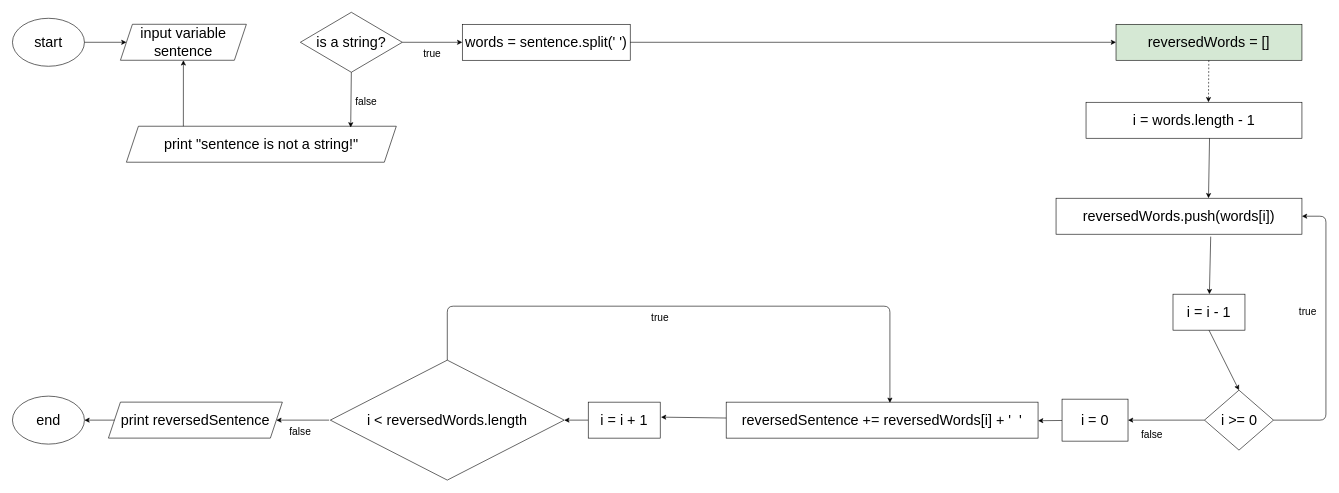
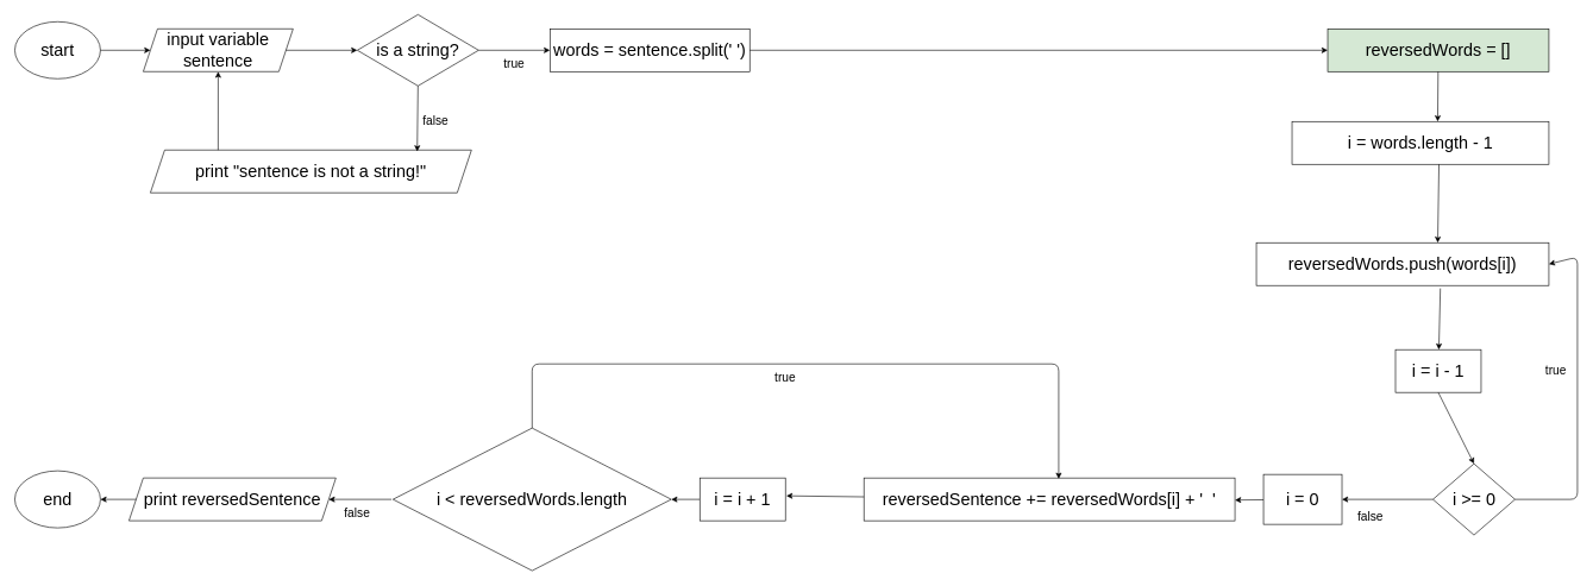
+ <mxCell id="10" value="" style="endArrow=classic;html=1;exitX=1;exitY=0.5;exitDx=0;exitDy=0;entryX=0;entryY=0.5;entryDx=0;entryDy=0;" parent="1" source="3" target="4" edge="1"><mxGeometry width="50" height="50" relative="1" as="geometry"><mxPoint x="720" y="230" as="sourcePoint" /><mxPoint x="770" y="180" as="targetPoint" /></mxGeometry></mxCell>
- <mxCell id="16" value="" style="endArrow=classic;html=1;entryX=0.567;entryY=0;entryDx=0;entryDy=0;entryPerimeter=0;dashed=1;" parent="1" source="13" target="15" edge="1"><mxGeometry width="50" height="50" relative="1" as="geometry"><mxPoint x="720" y="330" as="sourcePoint" /><mxPoint x="770" y="280" as="targetPoint" /></mxGeometry></mxCell>
+ <mxCell id="16" value="" style="endArrow=classic;html=1;entryX=0.567;entryY=0;entryDx=0;entryDy=0;entryPerimeter=0;" parent="1" source="13" target="15" edge="1"><mxGeometry width="50" height="50" relative="1" as="geometry"><mxPoint x="720" y="330" as="sourcePoint" /><mxPoint x="770" y="280" as="targetPoint" /></mxGeometry></mxCell>
- <mxCell id="17" value="&lt;font style=&quot;font-size: 24px&quot;&gt;reversedWords.push(words[i])&lt;/font&gt;" style="rounded=0;whiteSpace=wrap;html=1;" parent="1" vertex="1"><mxGeometry x="1760" y="330" width="410" height="60" as="geometry" /></mxCell>
+ <mxCell id="17" value="&lt;font style=&quot;font-size: 24px&quot;&gt;reversedWords.push(words[i])&lt;/font&gt;" style="rounded=0;whiteSpace=wrap;html=1;" parent="1" vertex="1"><mxGeometry x="1760" y="340" width="410" height="60" as="geometry" /></mxCell>
